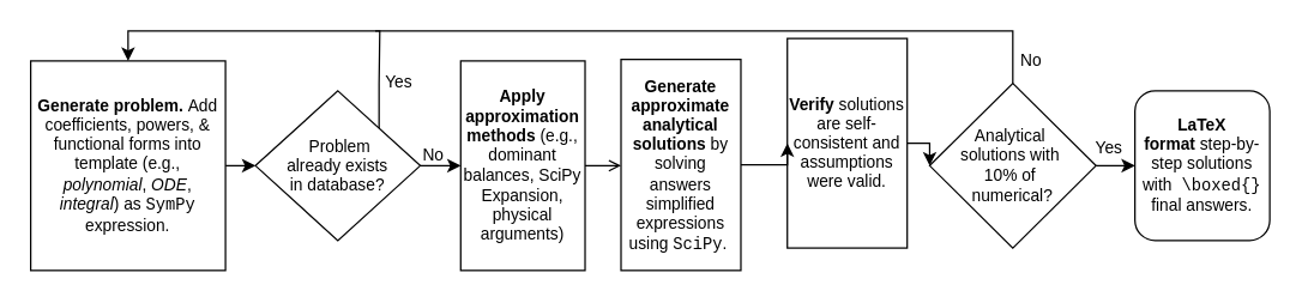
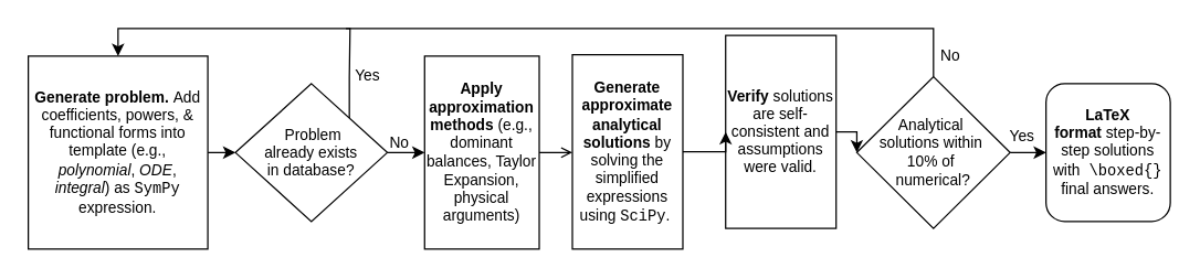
- <mxCell id="10" value="&lt;b style=&quot;font-size: 11px;&quot;&gt;Apply approximation methods&lt;/b&gt;&amp;nbsp;(e.g., dominant balances, SciPy Expansion, physical arguments)" style="rounded=0;whiteSpace=wrap;html=1;fontSize=11;" vertex="1" parent="1"><mxGeometry x="307" y="40" width="83" height="140" as="geometry" /></mxCell>
+ <mxCell id="10" value="&lt;b style=&quot;font-size: 11px;&quot;&gt;Apply approximation methods&lt;/b&gt;&amp;nbsp;(e.g., dominant balances, Taylor Expansion, physical arguments)" style="rounded=0;whiteSpace=wrap;html=1;fontSize=11;" vertex="1" parent="1"><mxGeometry x="307" y="40" width="83" height="140" as="geometry" /></mxCell>
- <mxCell id="15" value="&lt;b style=&quot;font-size: 11px;&quot;&gt;Generate approximate analytical solutions&lt;/b&gt;&lt;b style=&quot;font-size: 11px;&quot;&gt;&amp;nbsp;&lt;/b&gt;by solving answers simplified expressions using &lt;font face=&quot;Courier New&quot; style=&quot;font-size: 11px;&quot;&gt;SciPy&lt;/font&gt;.&lt;span style=&quot;background-color: initial; font-size: 11px;&quot;&gt;&amp;nbsp;&lt;/span&gt;" style="rounded=0;whiteSpace=wrap;html=1;fontSize=11;" vertex="1" parent="1"><mxGeometry x="414" y="39" width="80" height="141" as="geometry" /></mxCell>
+ <mxCell id="15" value="&lt;b style=&quot;font-size: 11px;&quot;&gt;Generate approximate analytical solutions&lt;/b&gt;&lt;b style=&quot;font-size: 11px;&quot;&gt;&amp;nbsp;&lt;/b&gt;by solving the simplified expressions using &lt;font face=&quot;Courier New&quot; style=&quot;font-size: 11px;&quot;&gt;SciPy&lt;/font&gt;.&lt;span style=&quot;background-color: initial; font-size: 11px;&quot;&gt;&amp;nbsp;&lt;/span&gt;" style="rounded=0;whiteSpace=wrap;html=1;fontSize=11;" vertex="1" parent="1"><mxGeometry x="414" y="39" width="80" height="141" as="geometry" /></mxCell>
- <mxCell id="18" value="Analytical&amp;nbsp;&lt;div style=&quot;font-size: 11px;&quot;&gt;solutions with&amp;nbsp;&lt;/div&gt;&lt;div style=&quot;font-size: 11px;&quot;&gt;10% of&amp;nbsp;&lt;/div&gt;&lt;div style=&quot;font-size: 11px;&quot;&gt;numerical?&lt;/div&gt;" style="rhombus;whiteSpace=wrap;html=1;fontSize=11;" vertex="1" parent="1"><mxGeometry x="620" y="55" width="111" height="110" as="geometry" /></mxCell>
+ <mxCell id="18" value="Analytical&amp;nbsp;&lt;div style=&quot;font-size: 11px;&quot;&gt;solutions within&amp;nbsp;&lt;/div&gt;&lt;div style=&quot;font-size: 11px;&quot;&gt;10% of&amp;nbsp;&lt;/div&gt;&lt;div style=&quot;font-size: 11px;&quot;&gt;numerical?&lt;/div&gt;" style="rhombus;whiteSpace=wrap;html=1;fontSize=11;" vertex="1" parent="1"><mxGeometry x="620" y="55" width="111" height="110" as="geometry" /></mxCell>
